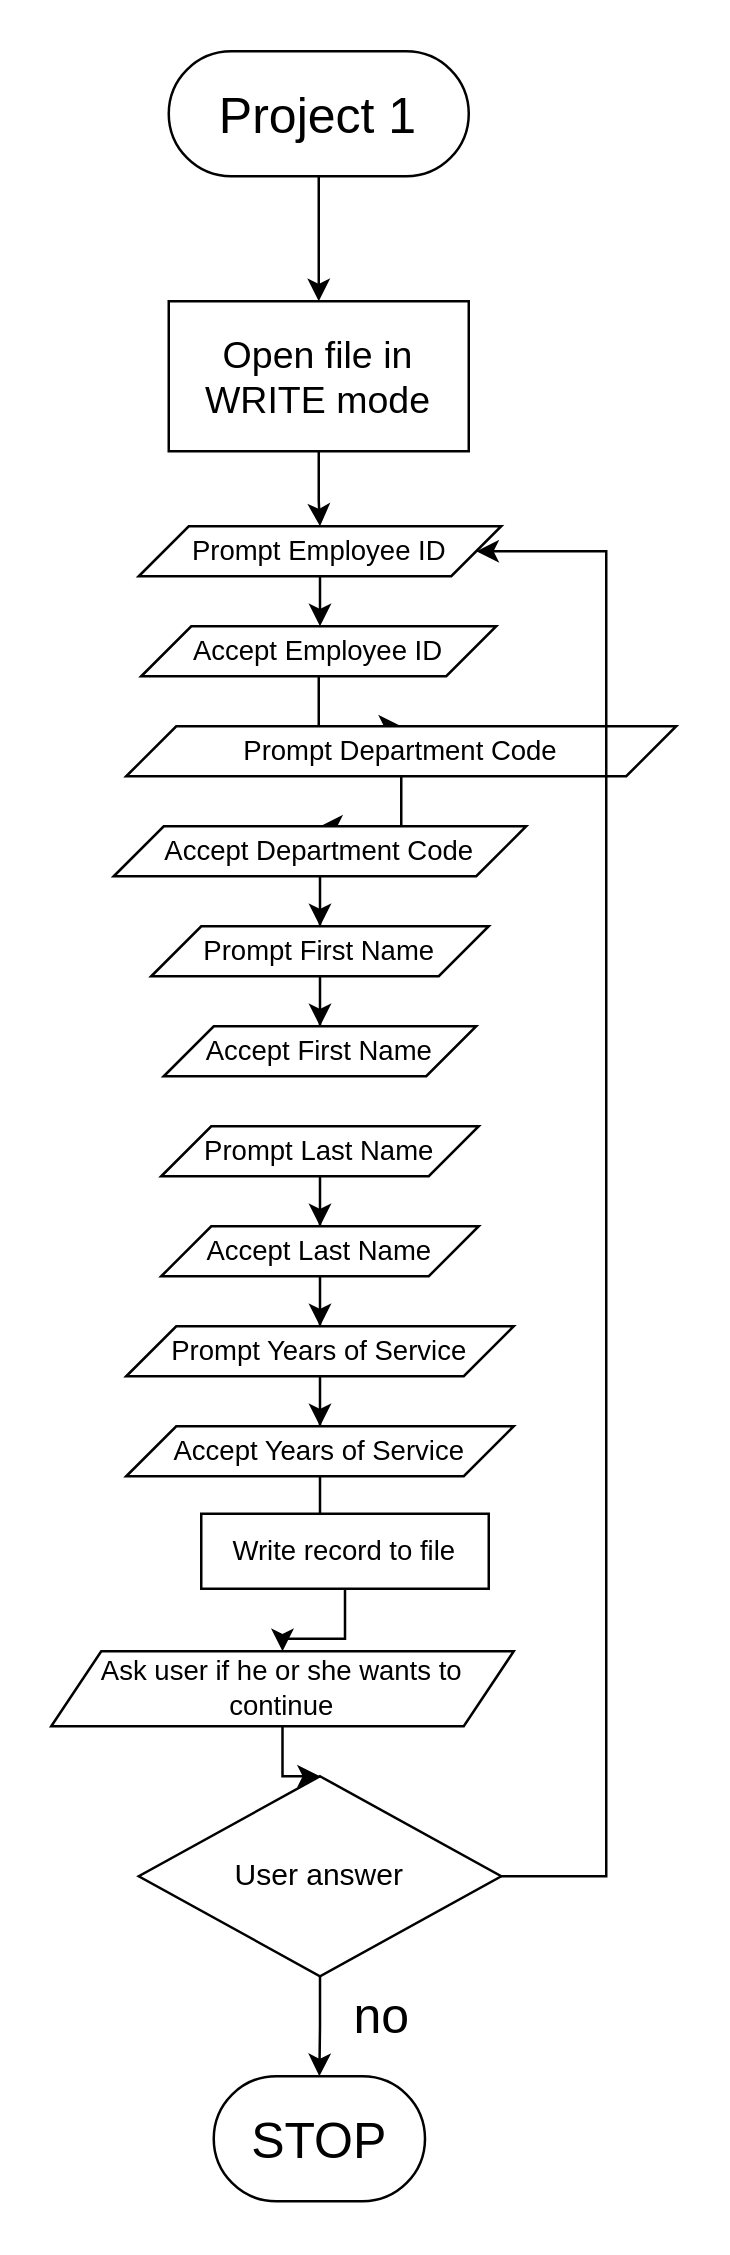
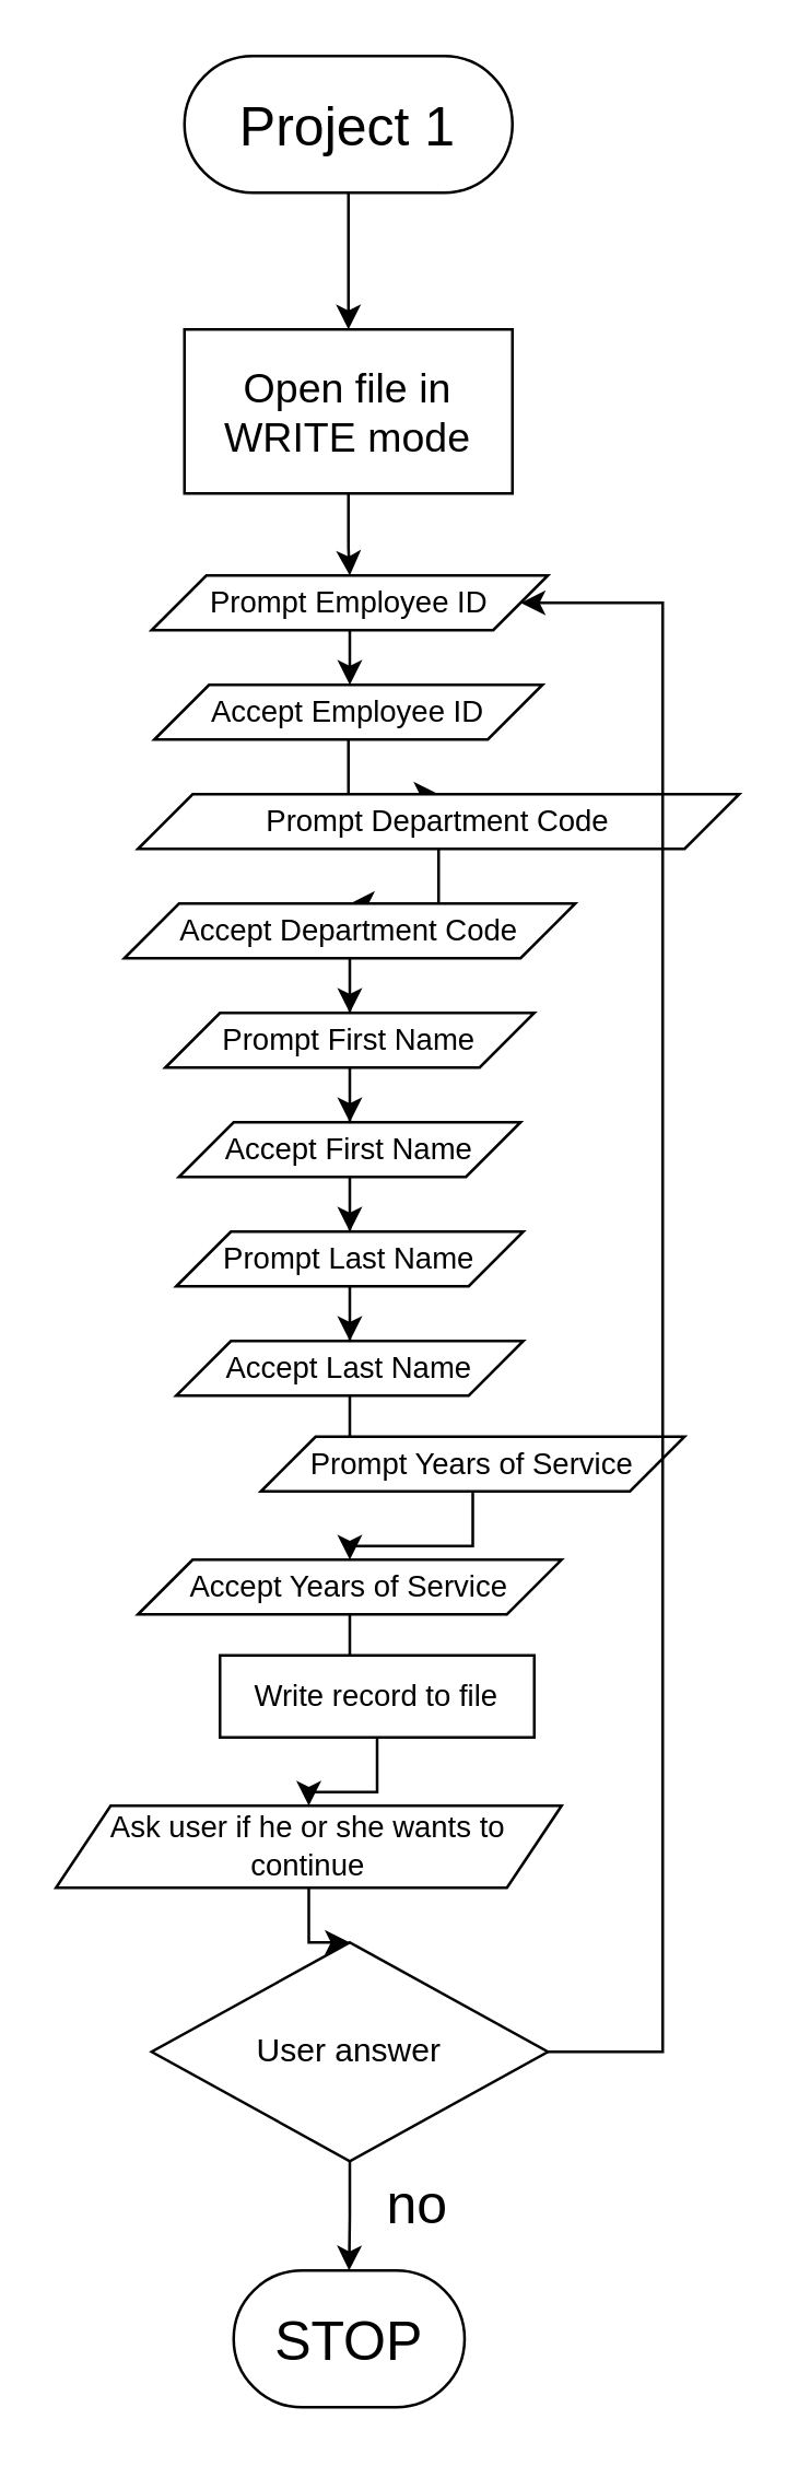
+ <mxCell id="16" style="edgeStyle=orthogonalEdgeStyle;rounded=0;orthogonalLoop=1;jettySize=auto;html=1;entryX=0.5;entryY=0;entryDx=0;entryDy=0;" edge="1" parent="1" source="17" target="19"><mxGeometry relative="1" as="geometry" /></mxCell>
- <mxCell id="23" value="Prompt Years of Service" style="shape=parallelogram;perimeter=parallelogramPerimeter;whiteSpace=wrap;html=1;fixedSize=1;fontSize=11;" vertex="1" parent="1"><mxGeometry x="50" y="530" width="155" height="20" as="geometry" /></mxCell>
+ <mxCell id="23" value="Prompt Years of Service" style="shape=parallelogram;perimeter=parallelogramPerimeter;whiteSpace=wrap;html=1;fixedSize=1;fontSize=11;" vertex="1" parent="1"><mxGeometry x="95" y="525" width="155" height="20" as="geometry" /></mxCell>
